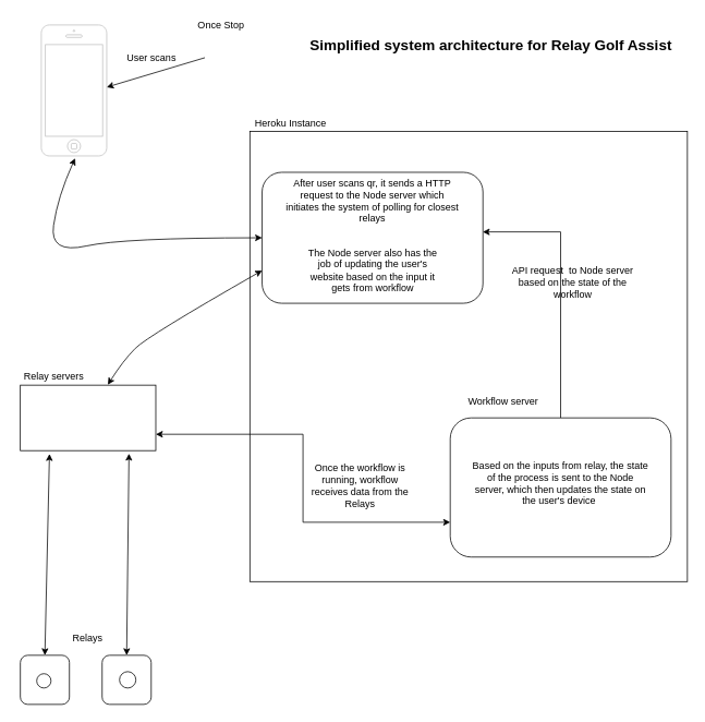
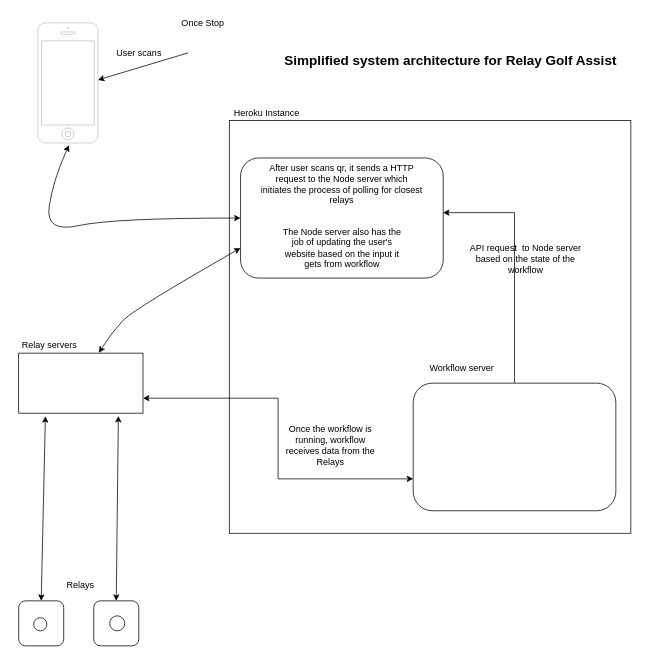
- <mxCell id="30" value="&lt;b&gt;&lt;font style=&quot;font-size: 18px&quot;&gt;Simplified system architecture for Relay Golf Assist&lt;/font&gt;&lt;/b&gt;" style="text;html=1;strokeColor=none;fillColor=none;align=center;verticalAlign=middle;whiteSpace=wrap;rounded=0;" parent="1" vertex="1"><mxGeometry x="360" y="30" width="480" height="50" as="geometry" /></mxCell>
+ <mxCell id="30" value="&lt;b&gt;&lt;font style=&quot;font-size: 18px&quot;&gt;Simplified system architecture for Relay Golf Assist&lt;/font&gt;&lt;/b&gt;" style="text;html=1;strokeColor=none;fillColor=none;align=center;verticalAlign=middle;whiteSpace=wrap;rounded=0;" parent="1" vertex="1"><mxGeometry x="360" y="55" width="480" height="50" as="geometry" /></mxCell>
- <mxCell id="22" value="After user scans qr, it sends a HTTP request to the Node server which initiates the system of polling for closest relays" style="text;html=1;strokeColor=none;fillColor=none;align=center;verticalAlign=middle;whiteSpace=wrap;rounded=0;" parent="1" vertex="1"><mxGeometry x="345" y="210" width="220" height="70" as="geometry" /></mxCell>
+ <mxCell id="22" value="After user scans qr, it sends a HTTP request to the Node server which initiates the process of polling for closest relays" style="text;html=1;strokeColor=none;fillColor=none;align=center;verticalAlign=middle;whiteSpace=wrap;rounded=0;" parent="1" vertex="1"><mxGeometry x="345" y="210" width="220" height="70" as="geometry" /></mxCell>
- <mxCell id="27" value="Based on the inputs from relay, the state of the process is sent to the Node server, which then updates the state on the user's device&amp;nbsp;" style="text;html=1;strokeColor=none;fillColor=none;align=center;verticalAlign=middle;whiteSpace=wrap;rounded=0;" parent="1" vertex="1"><mxGeometry x="575" y="550" width="220" height="80" as="geometry" /></mxCell>
